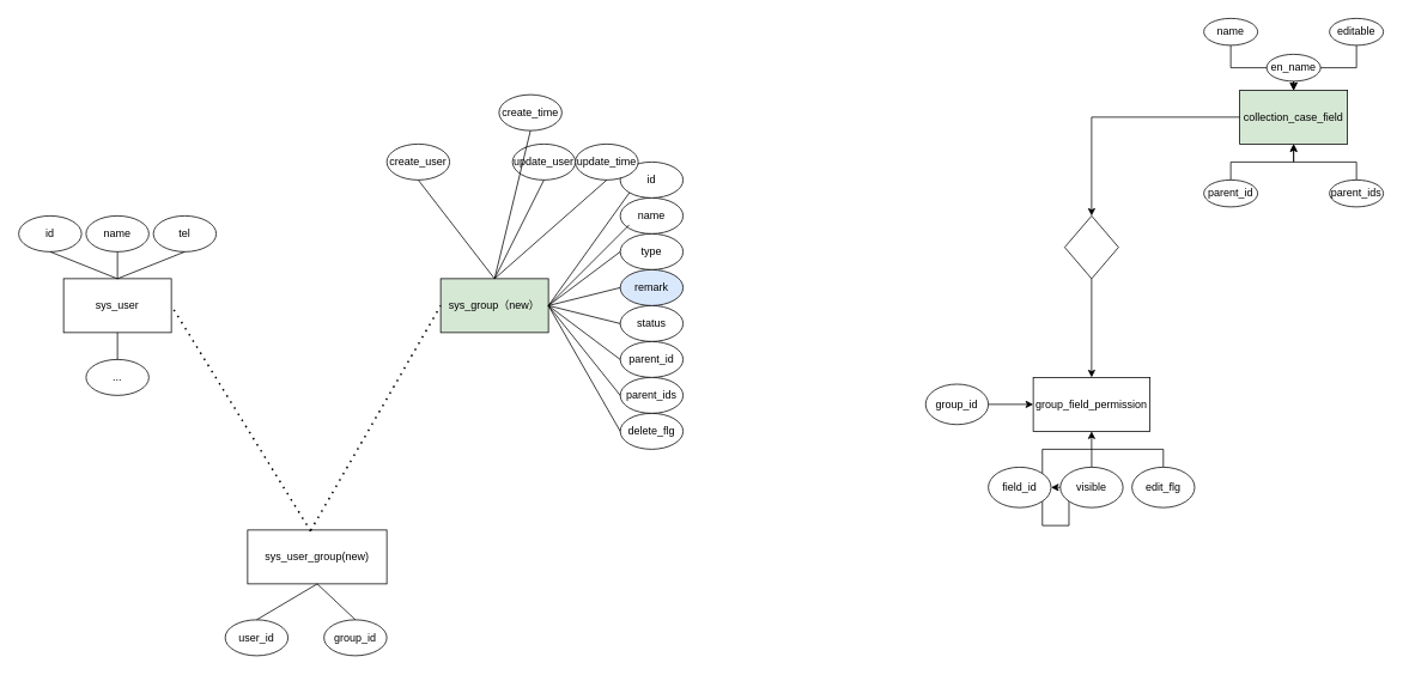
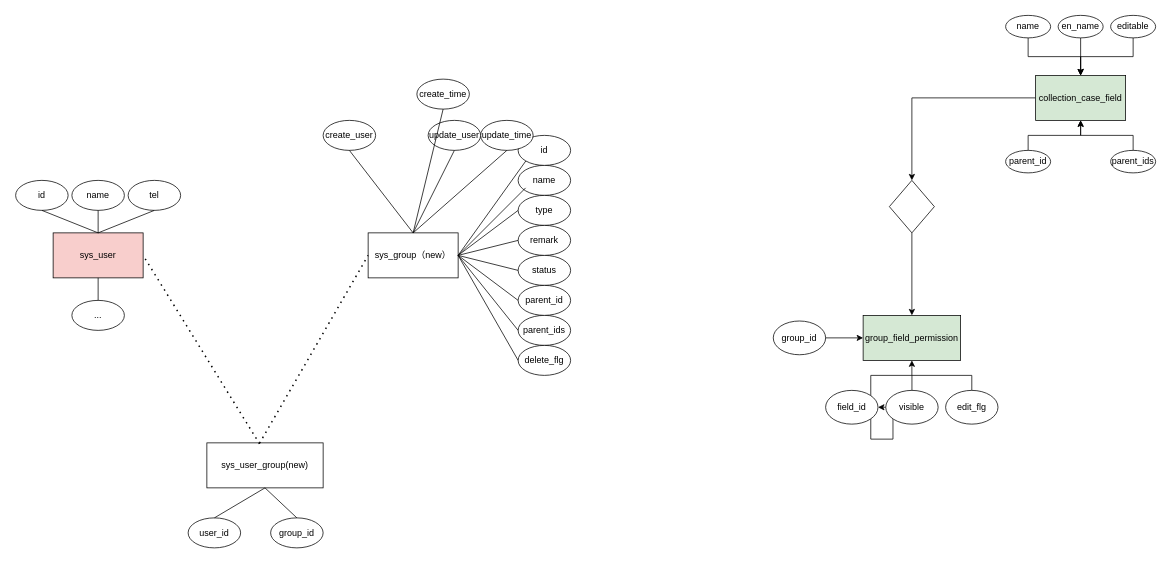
- <mxCell id="21" value="en_name" style="ellipse;whiteSpace=wrap;html=1;" vertex="1" parent="1"><mxGeometry x="1410" y="60" width="60" height="30" as="geometry" /></mxCell>
+ <mxCell id="21" value="en_name" style="ellipse;whiteSpace=wrap;html=1;" vertex="1" parent="1"><mxGeometry x="1410" y="20" width="60" height="30" as="geometry" /></mxCell>
- <mxCell id="39" value="remark" style="ellipse;whiteSpace=wrap;html=1;fillColor=#dae8fc;" vertex="1" parent="1"><mxGeometry x="690" y="300" width="70" height="40" as="geometry" /></mxCell>
+ <mxCell id="39" value="remark" style="ellipse;whiteSpace=wrap;html=1;" vertex="1" parent="1"><mxGeometry x="690" y="300" width="70" height="40" as="geometry" /></mxCell>
- <mxCell id="2" value="sys_user" style="rounded=0;whiteSpace=wrap;html=1;" vertex="1" parent="1"><mxGeometry x="70" y="310" width="120" height="60" as="geometry" /></mxCell>
+ <mxCell id="2" value="sys_user" style="rounded=0;whiteSpace=wrap;html=1;fillColor=#f8cecc;" vertex="1" parent="1"><mxGeometry x="70" y="310" width="120" height="60" as="geometry" /></mxCell>
- <mxCell id="3" value="sys_group（new）" style="rounded=0;whiteSpace=wrap;html=1;fillColor=#d5e8d4;" vertex="1" parent="1"><mxGeometry x="490" y="310" width="120" height="60" as="geometry" /></mxCell>
+ <mxCell id="3" value="sys_group（new）" style="rounded=0;whiteSpace=wrap;html=1;" vertex="1" parent="1"><mxGeometry x="490" y="310" width="120" height="60" as="geometry" /></mxCell>
- <mxCell id="22" value="group_field_permission" style="rounded=0;whiteSpace=wrap;html=1;" vertex="1" parent="1"><mxGeometry x="1150" y="420" width="130" height="60" as="geometry" /></mxCell>
+ <mxCell id="22" value="group_field_permission" style="rounded=0;whiteSpace=wrap;html=1;fillColor=#d5e8d4;" vertex="1" parent="1"><mxGeometry x="1150" y="420" width="130" height="60" as="geometry" /></mxCell>
